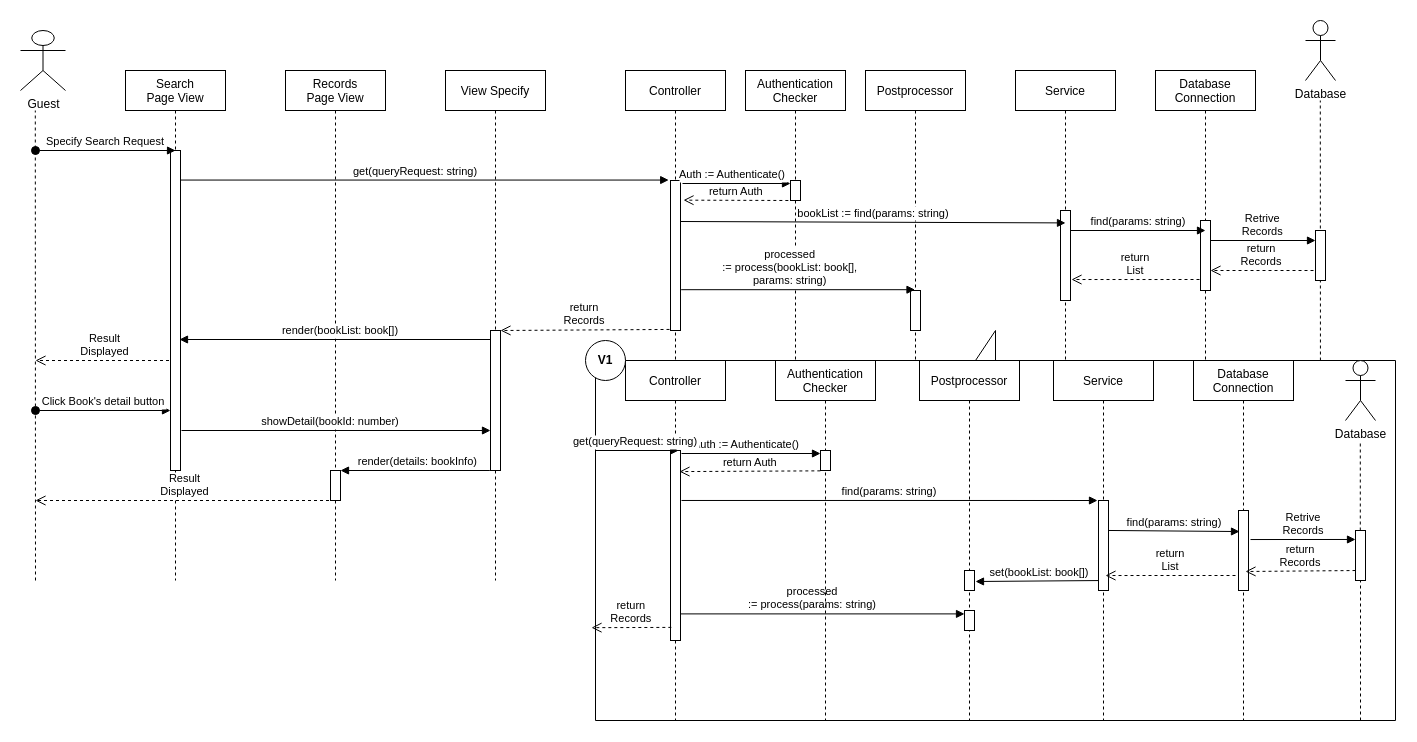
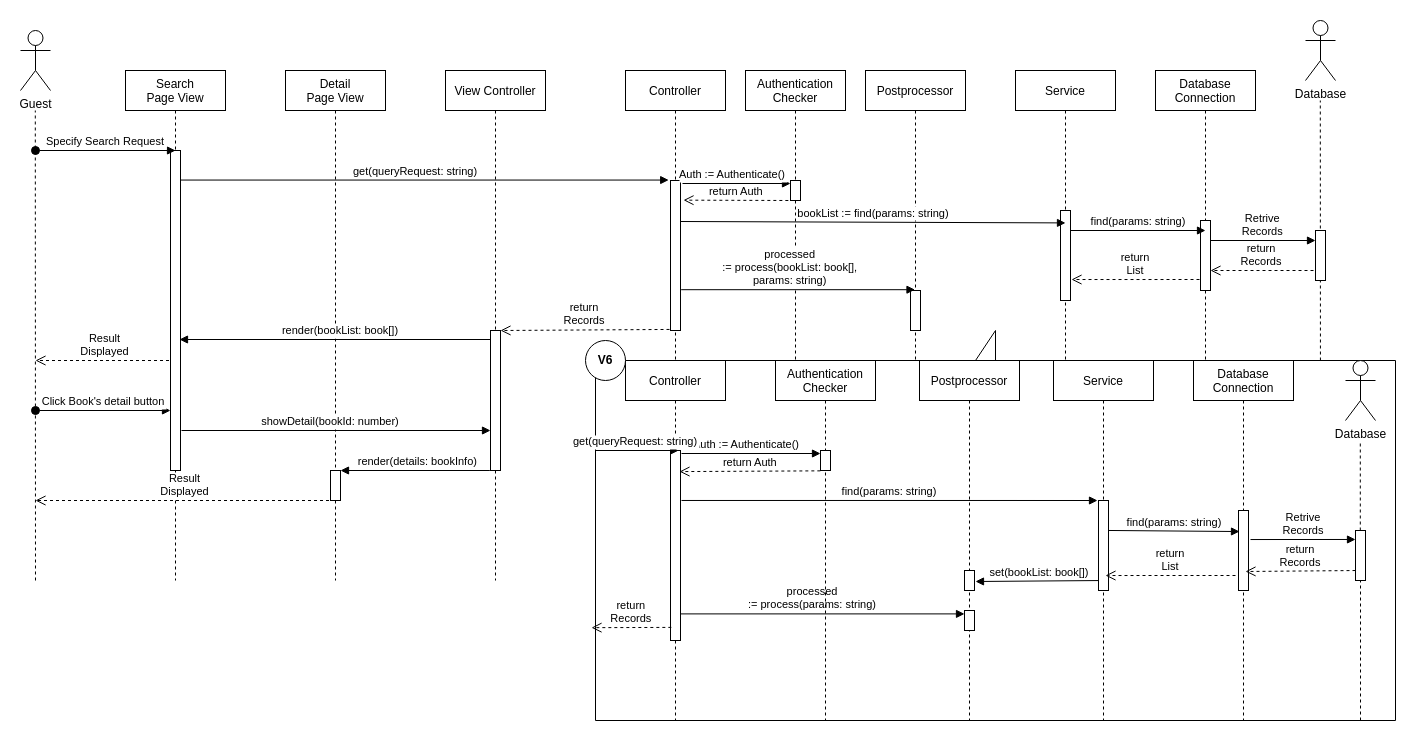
- <mxCell id="14" value="Guest" style="shape=umlActor;verticalLabelPosition=bottom;verticalAlign=top;html=1;outlineConnect=0;" parent="1" vertex="1"><mxGeometry x="20" y="30" width="45" height="60" as="geometry" /></mxCell>
+ <mxCell id="14" value="Guest" style="shape=umlActor;verticalLabelPosition=bottom;verticalAlign=top;html=1;outlineConnect=0;" parent="1" vertex="1"><mxGeometry x="20" y="30" width="30" height="60" as="geometry" /></mxCell>
- <mxCell id="43" value="Records&#10;Page View" style="shape=umlLifeline;perimeter=lifelinePerimeter;container=1;collapsible=0;recursiveResize=0;rounded=0;shadow=0;strokeWidth=1;" parent="1" vertex="1"><mxGeometry x="285" y="70" width="100" height="510" as="geometry" /></mxCell>
+ <mxCell id="43" value="Detail&#10;Page View" style="shape=umlLifeline;perimeter=lifelinePerimeter;container=1;collapsible=0;recursiveResize=0;rounded=0;shadow=0;strokeWidth=1;" parent="1" vertex="1"><mxGeometry x="285" y="70" width="100" height="510" as="geometry" /></mxCell>
- <mxCell id="8" value="View Specify" style="shape=umlLifeline;perimeter=lifelinePerimeter;container=1;collapsible=0;recursiveResize=0;rounded=0;shadow=0;strokeWidth=1;" parent="1" vertex="1"><mxGeometry x="445" y="70" width="100" height="510" as="geometry" /></mxCell>
+ <mxCell id="8" value="View Controller" style="shape=umlLifeline;perimeter=lifelinePerimeter;container=1;collapsible=0;recursiveResize=0;rounded=0;shadow=0;strokeWidth=1;" parent="1" vertex="1"><mxGeometry x="445" y="70" width="100" height="510" as="geometry" /></mxCell>
- <mxCell id="42" value="&lt;b&gt;V1&lt;/b&gt;" style="text;html=1;strokeColor=none;fillColor=none;align=center;verticalAlign=middle;whiteSpace=wrap;rounded=0;" parent="1" vertex="1"><mxGeometry x="585" y="350" width="40" height="20" as="geometry" /></mxCell>
+ <mxCell id="42" value="&lt;b&gt;V6&lt;/b&gt;" style="text;html=1;strokeColor=none;fillColor=none;align=center;verticalAlign=middle;whiteSpace=wrap;rounded=0;" parent="1" vertex="1"><mxGeometry x="585" y="350" width="40" height="20" as="geometry" /></mxCell>
